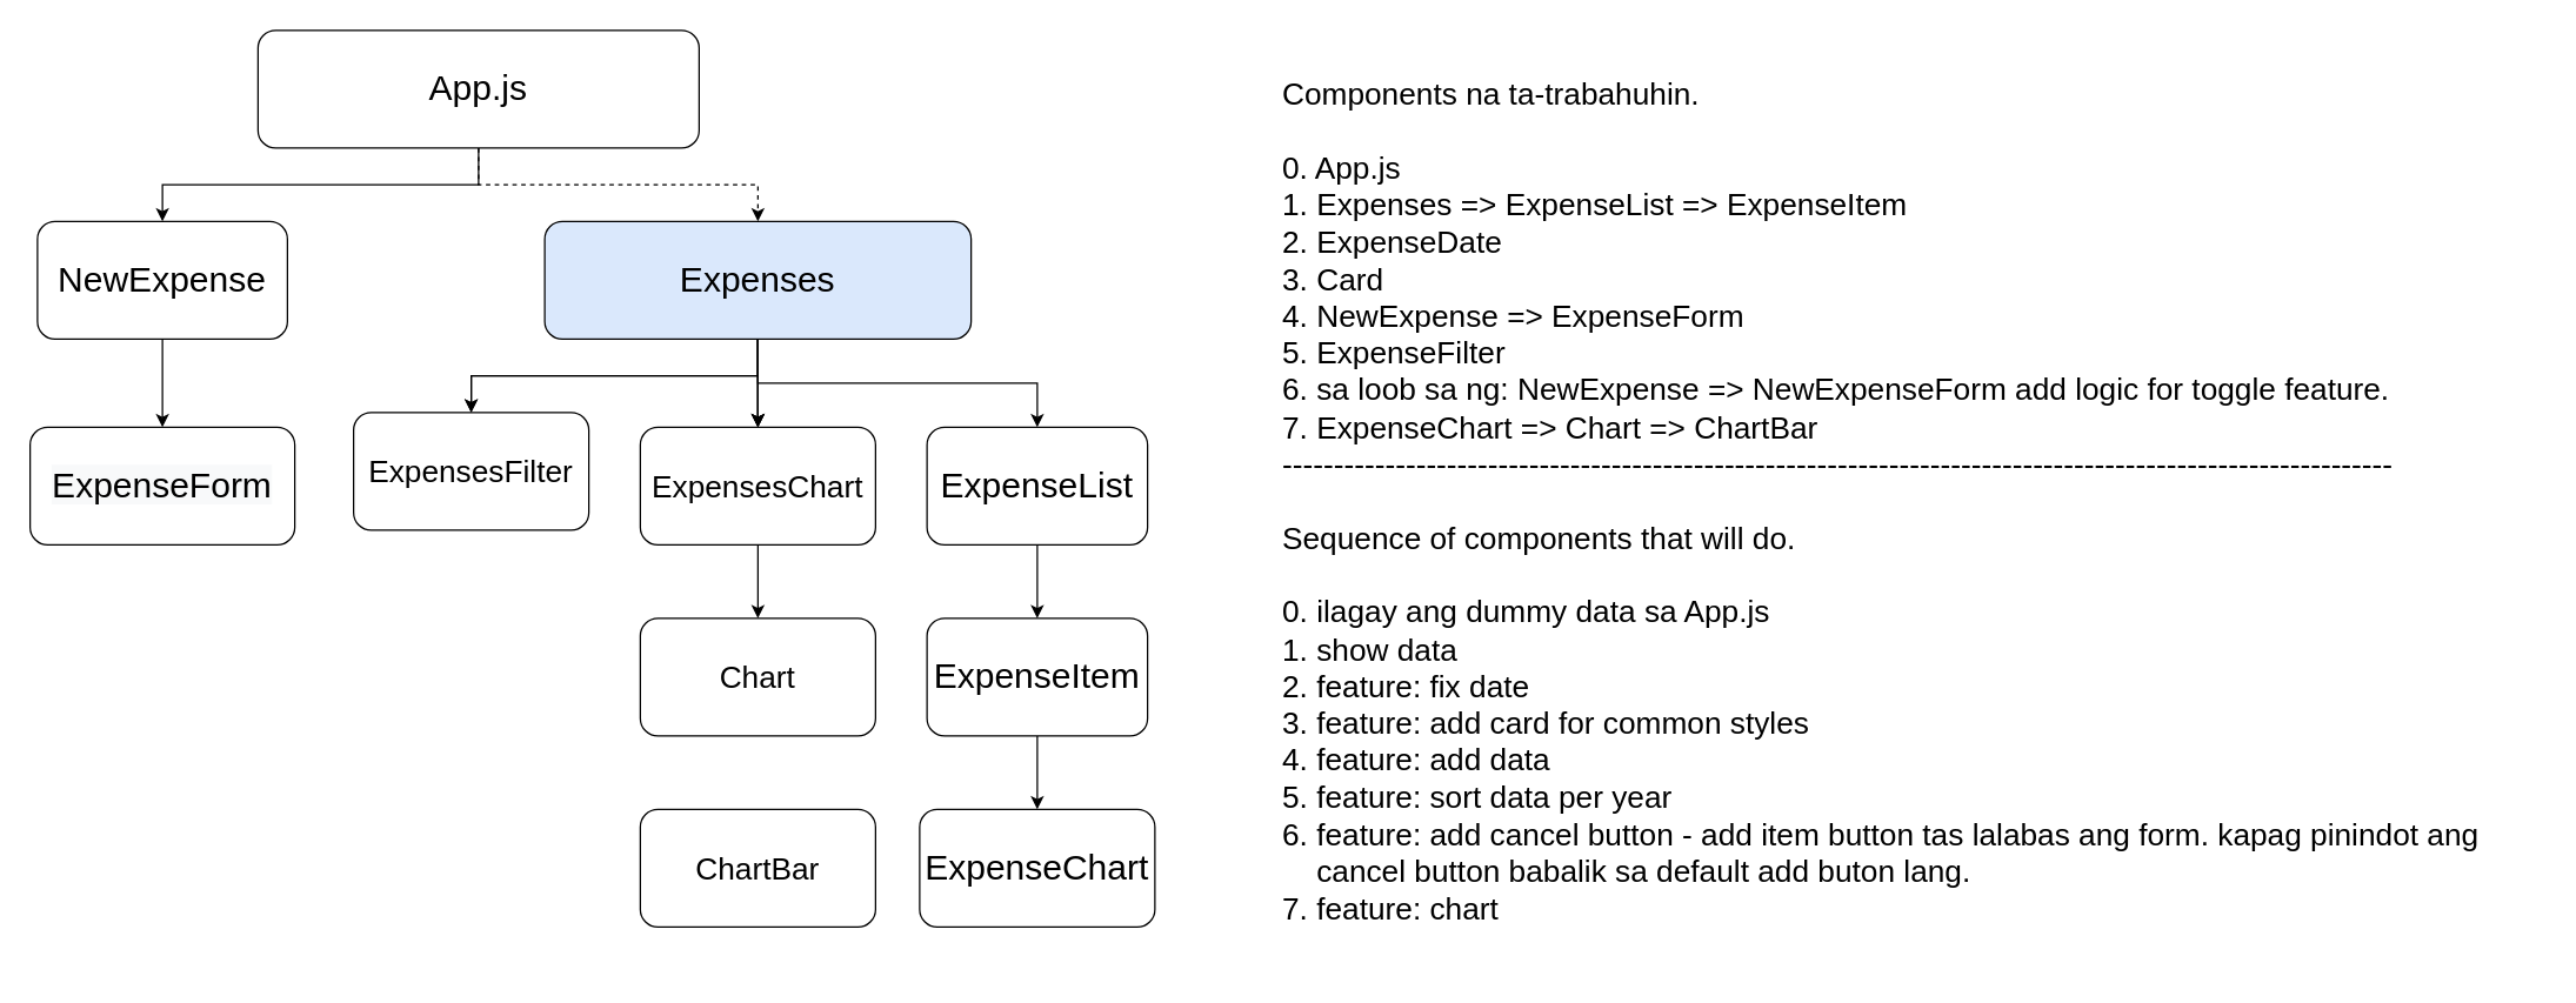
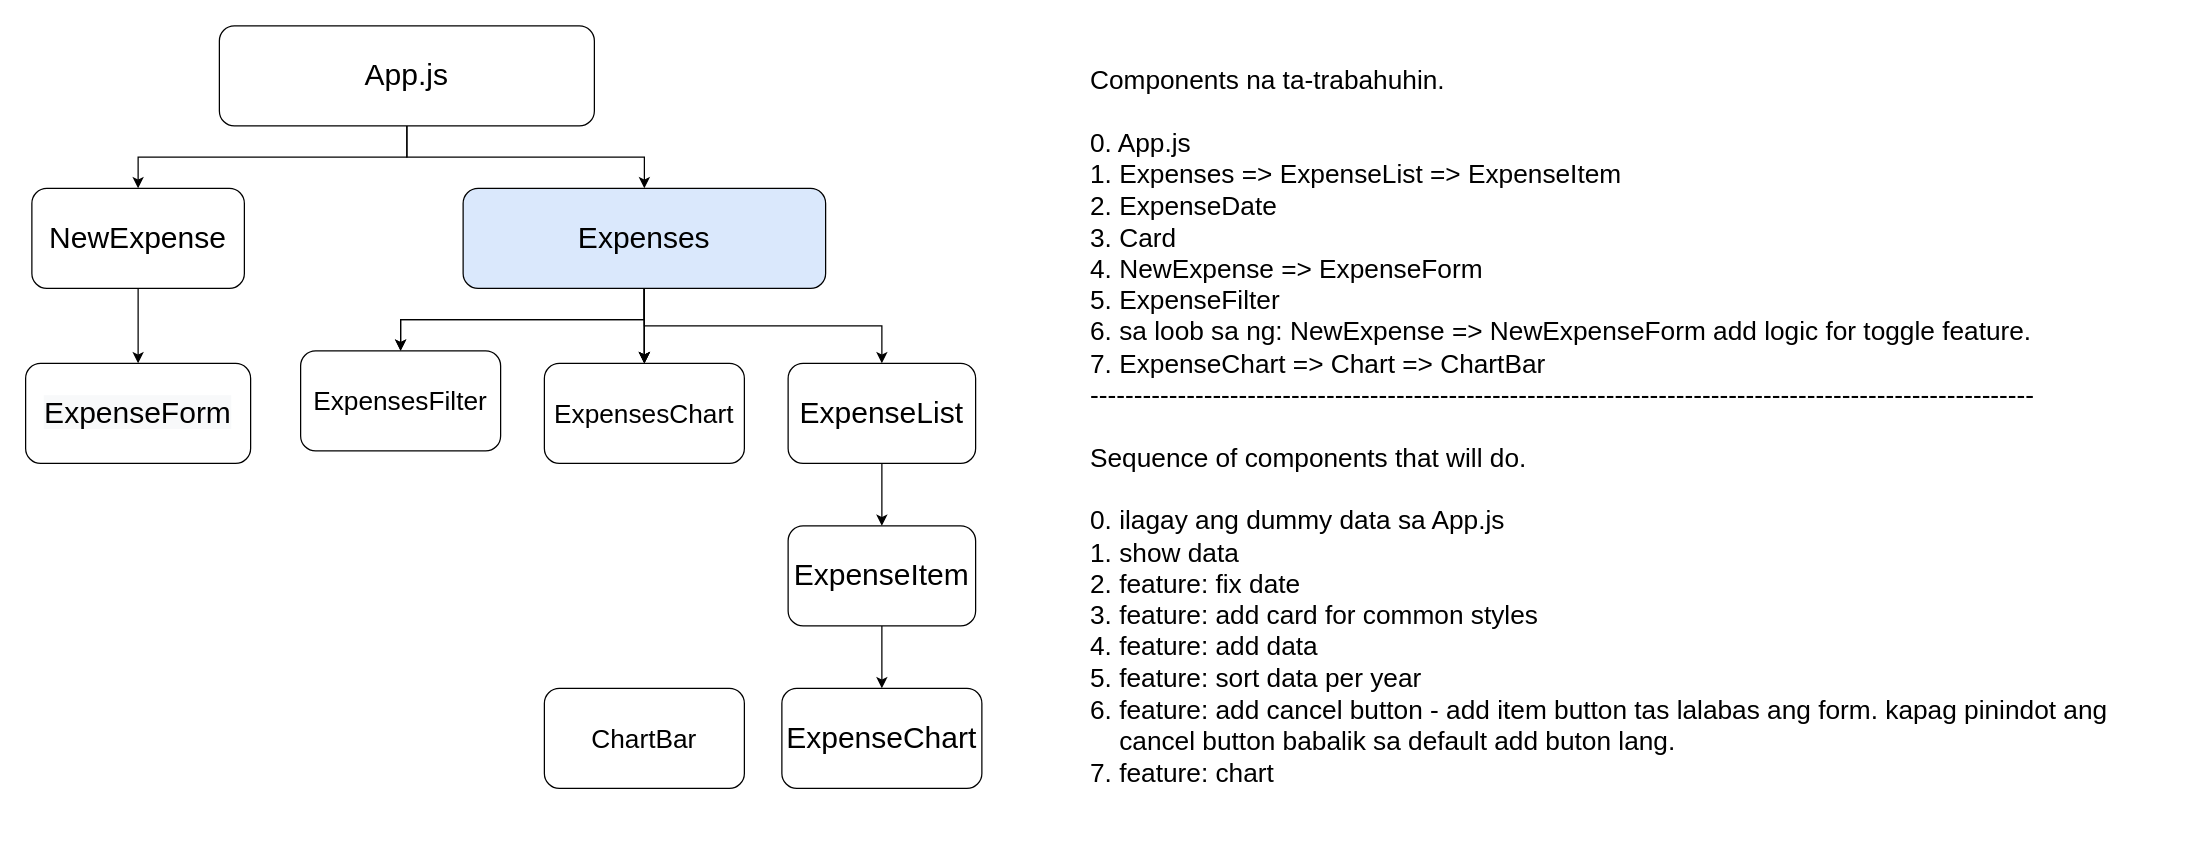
- <mxCell id="3" value="" style="edgeStyle=orthogonalEdgeStyle;rounded=0;orthogonalLoop=1;jettySize=auto;html=1;dashed=1;" parent="1" source="4" target="14" edge="1"><mxGeometry relative="1" as="geometry" /></mxCell>
+ <mxCell id="3" value="" style="edgeStyle=orthogonalEdgeStyle;rounded=0;orthogonalLoop=1;jettySize=auto;html=1;" parent="1" source="4" target="14" edge="1"><mxGeometry relative="1" as="geometry" /></mxCell>
- <mxCell id="17" value="" style="edgeStyle=orthogonalEdgeStyle;rounded=0;orthogonalLoop=1;jettySize=auto;html=1;fontSize=21;" parent="1" source="18" target="21" edge="1"><mxGeometry relative="1" as="geometry" /></mxCell>
- <mxCell id="21" value="&lt;font style=&quot;font-size: 21px&quot;&gt;Chart&lt;/font&gt;" style="rounded=1;whiteSpace=wrap;html=1;" parent="1" vertex="1"><mxGeometry x="435" y="420" width="160" height="80" as="geometry" /></mxCell>
